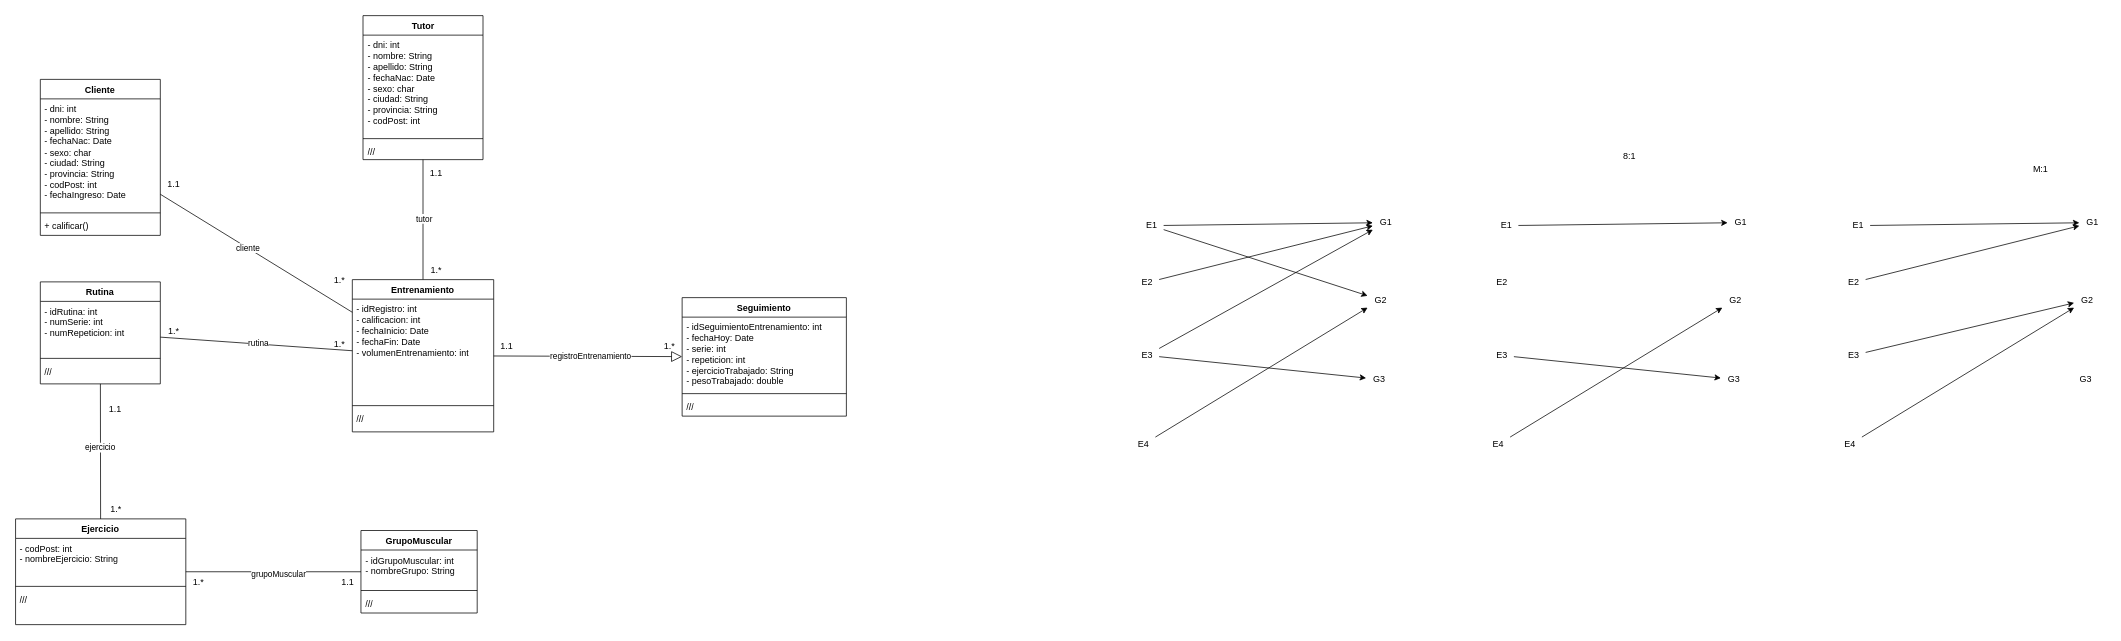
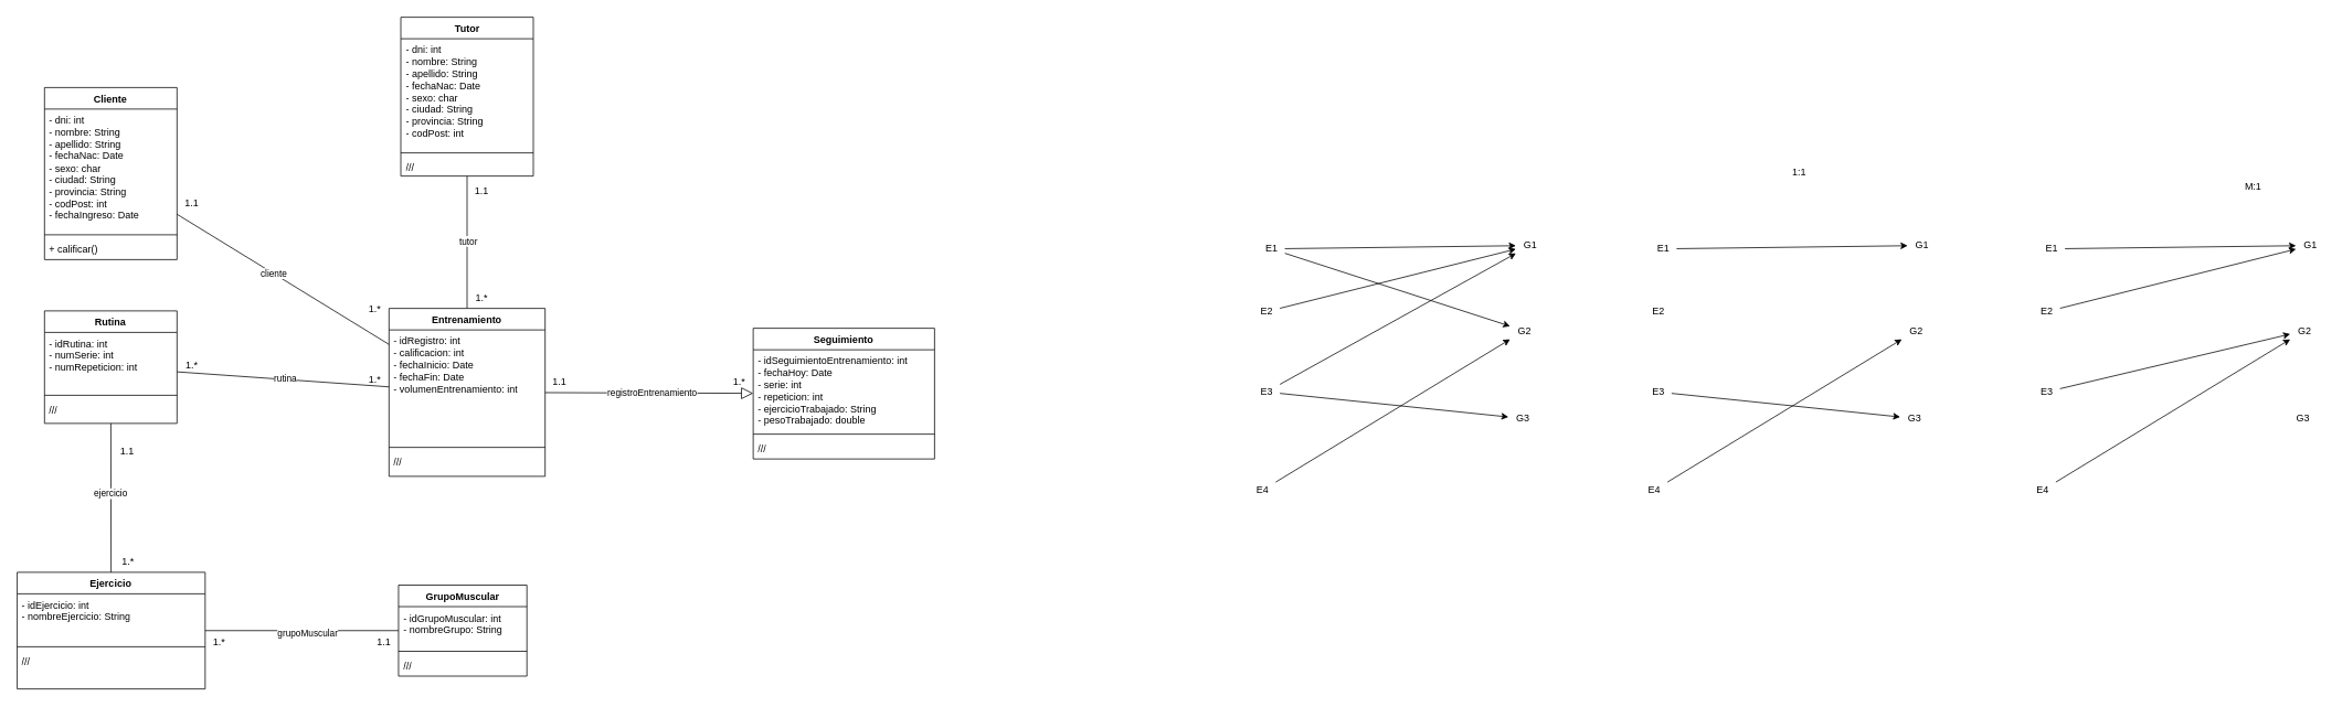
- <mxCell id="79" value="8:1" style="text;html=1;align=center;verticalAlign=middle;resizable=0;points=[];autosize=1;strokeColor=none;fillColor=none;" parent="1" vertex="1"><mxGeometry x="2154" y="194" width="35" height="26" as="geometry" /></mxCell>
+ <mxCell id="79" value="1:1" style="text;html=1;align=center;verticalAlign=middle;resizable=0;points=[];autosize=1;strokeColor=none;fillColor=none;" parent="1" vertex="1"><mxGeometry x="2154" y="194" width="35" height="26" as="geometry" /></mxCell>
- <mxCell id="26" value="&lt;div&gt;- codPost: int&lt;/div&gt;- nombreEjercicio: String" style="text;strokeColor=none;fillColor=none;align=left;verticalAlign=top;spacingLeft=4;spacingRight=4;overflow=hidden;rotatable=0;points=[[0,0.5],[1,0.5]];portConstraint=eastwest;whiteSpace=wrap;html=1;" parent="25" vertex="1"><mxGeometry y="26" width="227" height="60" as="geometry" /></mxCell>
+ <mxCell id="26" value="&lt;div&gt;- idEjercicio: int&lt;/div&gt;- nombreEjercicio: String" style="text;strokeColor=none;fillColor=none;align=left;verticalAlign=top;spacingLeft=4;spacingRight=4;overflow=hidden;rotatable=0;points=[[0,0.5],[1,0.5]];portConstraint=eastwest;whiteSpace=wrap;html=1;" parent="25" vertex="1"><mxGeometry y="26" width="227" height="60" as="geometry" /></mxCell>
